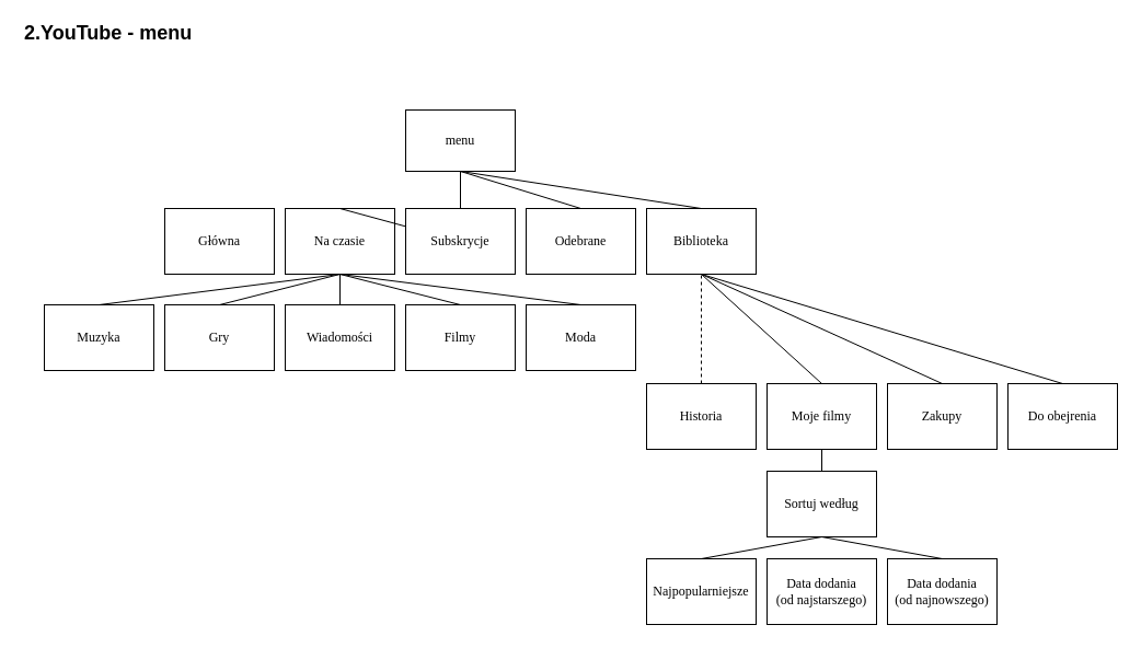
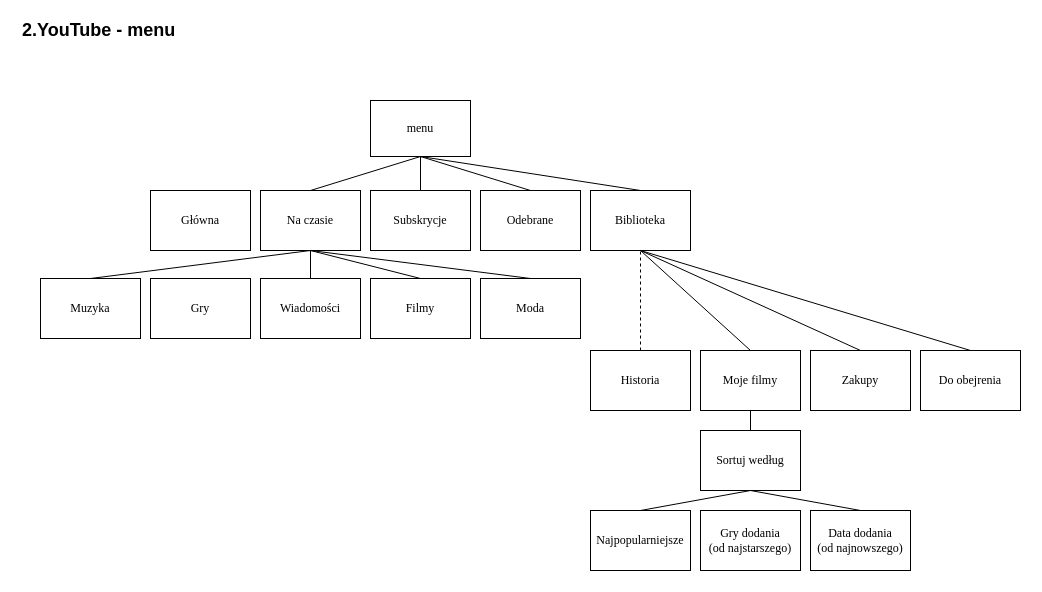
- <mxCell id="9" value="" style="endArrow=none;html=1;exitX=0.5;exitY=0;exitDx=0;exitDy=0;" edge="1" parent="1" source="5" target="6"><mxGeometry width="50" height="50" relative="1" as="geometry"><mxPoint x="150" y="320" as="sourcePoint" /><mxPoint x="200" y="270" as="targetPoint" /></mxGeometry></mxCell>
+ <mxCell id="9" value="" style="endArrow=none;html=1;entryX=0.5;entryY=1;entryDx=0;entryDy=0;exitX=0.5;exitY=0;exitDx=0;exitDy=0;" edge="1" parent="1" source="5" target="3"><mxGeometry width="50" height="50" relative="1" as="geometry"><mxPoint x="150" y="320" as="sourcePoint" /><mxPoint x="200" y="270" as="targetPoint" /></mxGeometry></mxCell>
- <mxCell id="19" value="" style="endArrow=none;html=1;entryX=0.5;entryY=1;entryDx=0;entryDy=0;exitX=0.5;exitY=0;exitDx=0;exitDy=0;" edge="1" parent="1" source="14" target="5"><mxGeometry width="50" height="50" relative="1" as="geometry"><mxPoint x="0" y="410" as="sourcePoint" /><mxPoint x="50" y="360" as="targetPoint" /></mxGeometry></mxCell>
- <mxCell id="33" value="&lt;div&gt;&lt;font face=&quot;Garamond&quot;&gt;Data dodania&lt;/font&gt;&lt;/div&gt;&lt;div&gt;&lt;font face=&quot;Garamond&quot;&gt;(od najstarszego)&lt;br&gt;&lt;/font&gt;&lt;/div&gt;" style="rounded=0;whiteSpace=wrap;html=1;" vertex="1" parent="1"><mxGeometry x="700" y="510" width="100" height="60" as="geometry" /></mxCell>
+ <mxCell id="33" value="&lt;div&gt;&lt;font face=&quot;Garamond&quot;&gt;Gry dodania&lt;/font&gt;&lt;/div&gt;&lt;div&gt;&lt;font face=&quot;Garamond&quot;&gt;(od najstarszego)&lt;br&gt;&lt;/font&gt;&lt;/div&gt;" style="rounded=0;whiteSpace=wrap;html=1;" vertex="1" parent="1"><mxGeometry x="700" y="510" width="100" height="60" as="geometry" /></mxCell>
